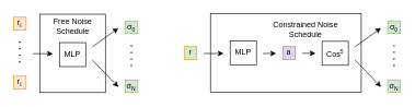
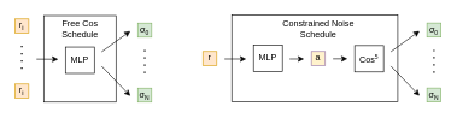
- <mxCell id="9" value="Free Noise Schedule" style="text;html=1;strokeColor=none;fillColor=none;align=center;verticalAlign=middle;whiteSpace=wrap;rounded=0;" parent="1" vertex="1"><mxGeometry x="72.5" y="28.56" width="75" height="22.1" as="geometry" /></mxCell>
+ <mxCell id="9" value="Free Cos Schedule" style="text;html=1;strokeColor=none;fillColor=none;align=center;verticalAlign=middle;whiteSpace=wrap;rounded=0;" parent="1" vertex="1"><mxGeometry x="72.5" y="28.56" width="75" height="22.1" as="geometry" /></mxCell>
- <mxCell id="18" value="Constrained Noise Schedule" style="text;html=1;strokeColor=none;fillColor=none;align=center;verticalAlign=middle;whiteSpace=wrap;rounded=0;" parent="1" vertex="1"><mxGeometry x="390.91" y="33.44" width="147.5" height="22.1" as="geometry" /></mxCell>
+ <mxCell id="18" value="Constrained Noise Schedule" style="text;html=1;strokeColor=none;fillColor=none;align=center;verticalAlign=middle;whiteSpace=wrap;rounded=0;" parent="1" vertex="1"><mxGeometry x="365.91" y="28.44" width="147.5" height="22.1" as="geometry" /></mxCell>
- <mxCell id="19" value="&lt;font color=&quot;#000000&quot;&gt;r&lt;/font&gt;" style="whiteSpace=wrap;html=1;aspect=fixed;fillColor=#d5e8d4;strokeColor=#d79b00;" parent="1" vertex="1"><mxGeometry x="280" y="70.63" width="19.33" height="19.33" as="geometry" /></mxCell>
+ <mxCell id="19" value="&lt;font color=&quot;#000000&quot;&gt;r&lt;/font&gt;" style="whiteSpace=wrap;html=1;aspect=fixed;fillColor=#ffe6cc;strokeColor=#d79b00;" parent="1" vertex="1"><mxGeometry x="280" y="70.63" width="19.33" height="19.33" as="geometry" /></mxCell>
- <mxCell id="22" value="a" style="whiteSpace=wrap;html=1;aspect=fixed;fillColor=#e1d5e7;strokeColor=#9673a6;" parent="1" vertex="1"><mxGeometry x="430" y="70.63" width="19.33" height="19.33" as="geometry" /></mxCell>
+ <mxCell id="22" value="a" style="whiteSpace=wrap;html=1;aspect=fixed;fillColor=#fff2cc;strokeColor=#9673a6;" parent="1" vertex="1"><mxGeometry x="430" y="70.63" width="19.33" height="19.33" as="geometry" /></mxCell>
